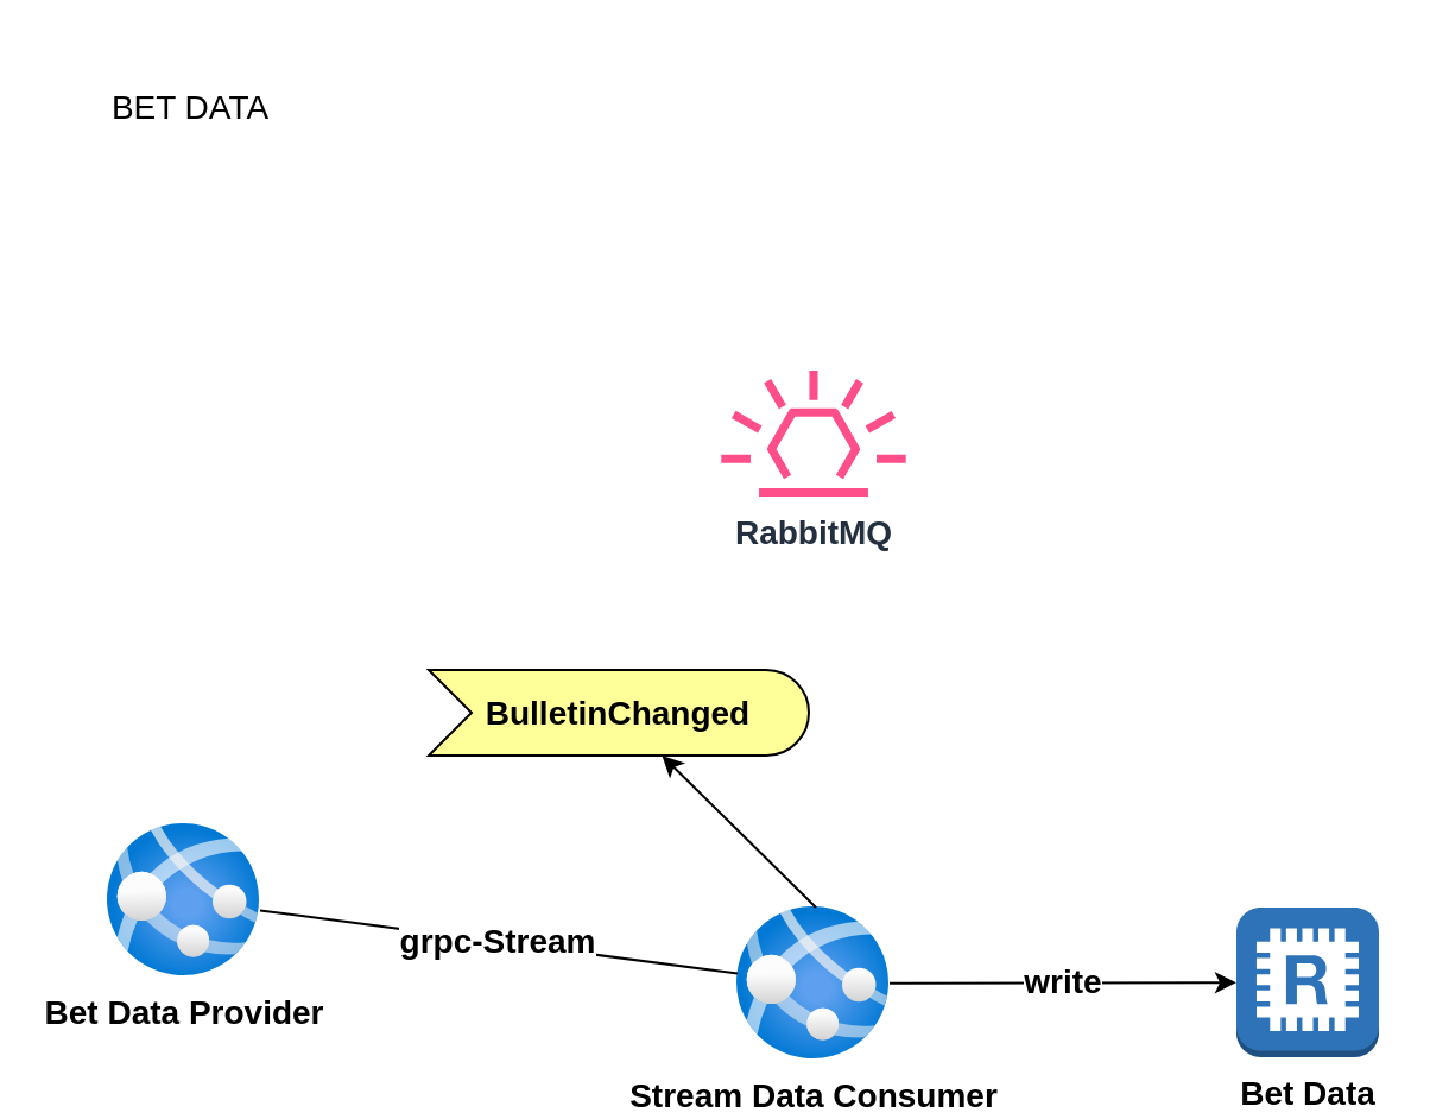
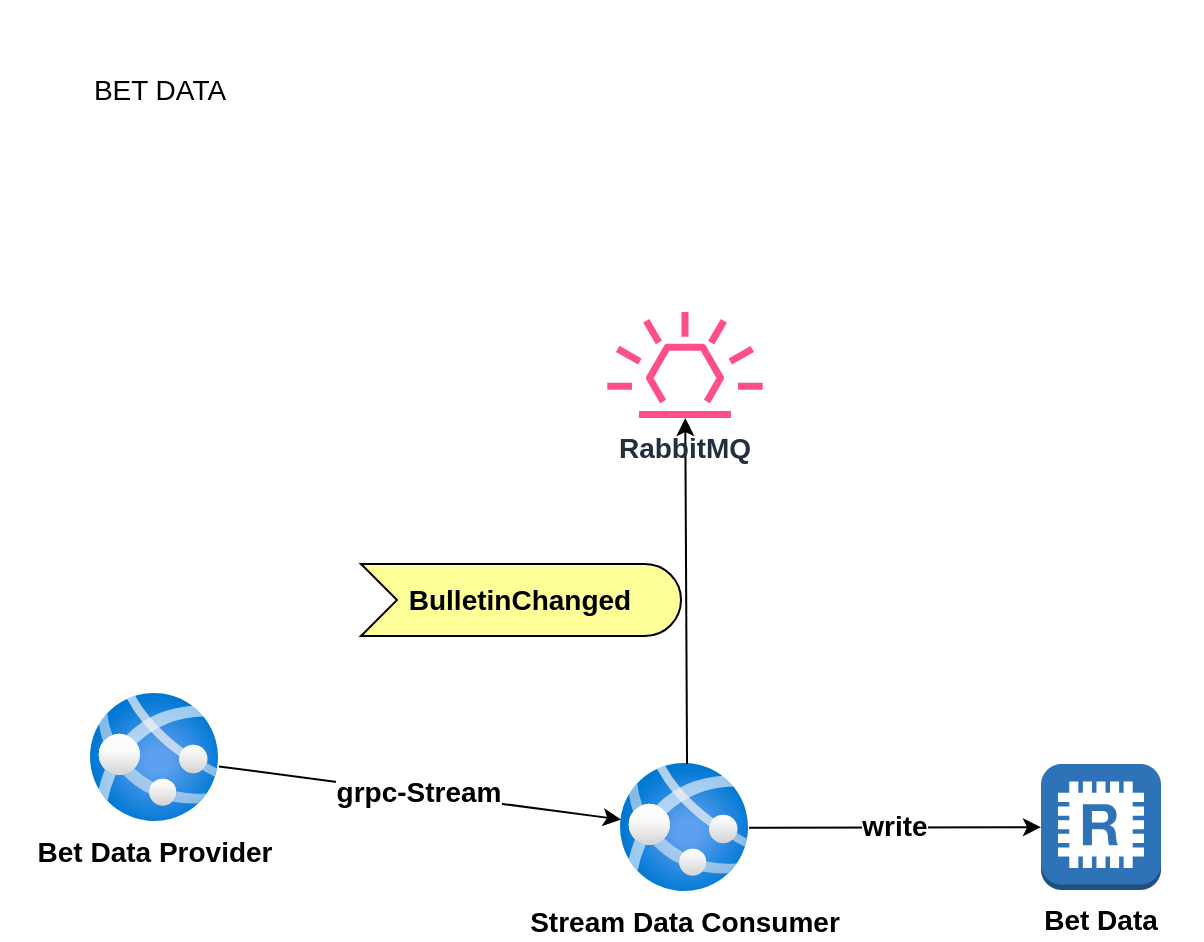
- <mxCell id="8" value="" style="endArrow=classic;html=1;exitX=0.516;exitY=0;exitDx=0;exitDy=0;exitPerimeter=0;fontSize=14;" edge="1" parent="1" source="5" target="7"><mxGeometry width="50" height="50" relative="1" as="geometry"><mxPoint x="238" y="401.5" as="sourcePoint" /><mxPoint x="268" y="371.5" as="targetPoint" /></mxGeometry></mxCell>
+ <mxCell id="8" value="" style="endArrow=classic;html=1;exitX=0.516;exitY=0;exitDx=0;exitDy=0;exitPerimeter=0;fontSize=14;" edge="1" parent="1" source="5" target="9"><mxGeometry width="50" height="50" relative="1" as="geometry"><mxPoint x="238" y="401.5" as="sourcePoint" /><mxPoint x="268" y="371.5" as="targetPoint" /></mxGeometry></mxCell>
- <mxCell id="6" value="grpc-Stream" style="endArrow=none;html=1;fontSize=14;fontStyle=1" edge="1" parent="1" source="2" target="5"><mxGeometry width="50" height="50" relative="1" as="geometry"><mxPoint x="104" y="413.114" as="sourcePoint" /><mxPoint x="238" y="411.5" as="targetPoint" /></mxGeometry></mxCell>
+ <mxCell id="6" value="grpc-Stream" style="endArrow=classic;html=1;fontSize=14;fontStyle=1;" edge="1" parent="1" source="2" target="5"><mxGeometry width="50" height="50" relative="1" as="geometry"><mxPoint x="104" y="413.114" as="sourcePoint" /><mxPoint x="238" y="411.5" as="targetPoint" /></mxGeometry></mxCell>
